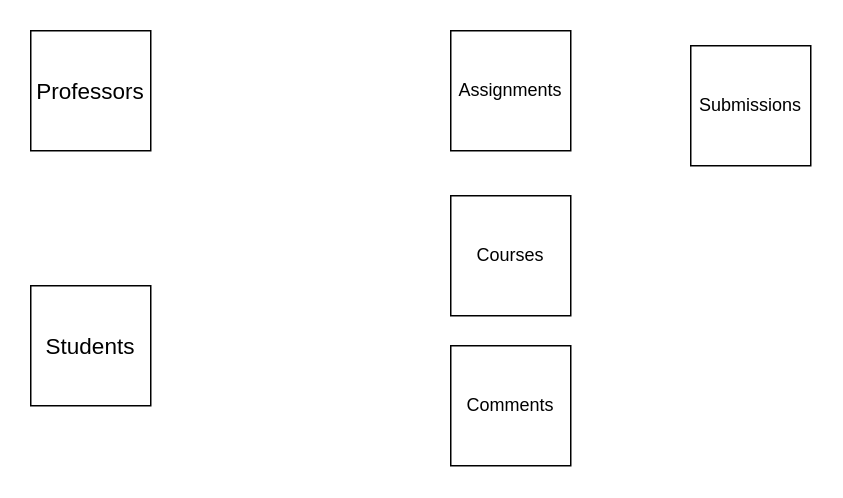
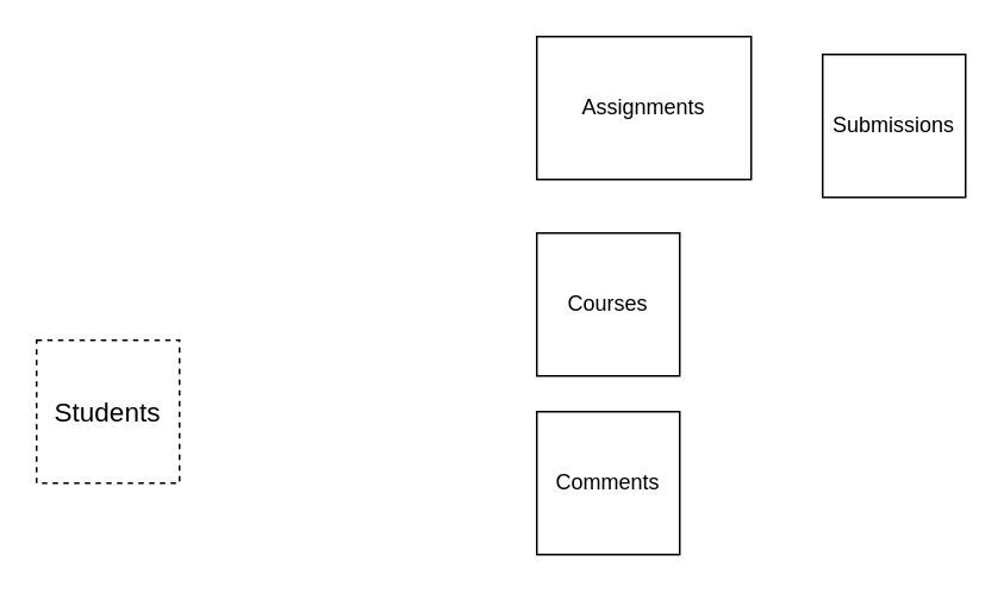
- <mxCell id="2" value="&lt;font style=&quot;font-size: 15px&quot;&gt;Professors&lt;/font&gt;" style="whiteSpace=wrap;html=1;aspect=fixed;" vertex="1" parent="1"><mxGeometry x="20" y="20" width="80" height="80" as="geometry" /></mxCell>
- <mxCell id="5" value="Assignments" style="whiteSpace=wrap;html=1;aspect=fixed;" vertex="1" parent="1"><mxGeometry x="300" y="20" width="80" height="80" as="geometry" /></mxCell>
+ <mxCell id="5" value="Assignments" style="whiteSpace=wrap;html=1;aspect=fixed;" vertex="1" parent="1"><mxGeometry x="300" y="20" width="120" height="80" as="geometry" /></mxCell>
- <mxCell id="3" value="&lt;font style=&quot;font-size: 15px&quot;&gt;Students&lt;/font&gt;" style="whiteSpace=wrap;html=1;aspect=fixed;" vertex="1" parent="1"><mxGeometry x="20" y="190" width="80" height="80" as="geometry" /></mxCell>
+ <mxCell id="3" value="&lt;font style=&quot;font-size: 15px&quot;&gt;Students&lt;/font&gt;" style="whiteSpace=wrap;html=1;aspect=fixed;dashed=1;" vertex="1" parent="1"><mxGeometry x="20" y="190" width="80" height="80" as="geometry" /></mxCell>
